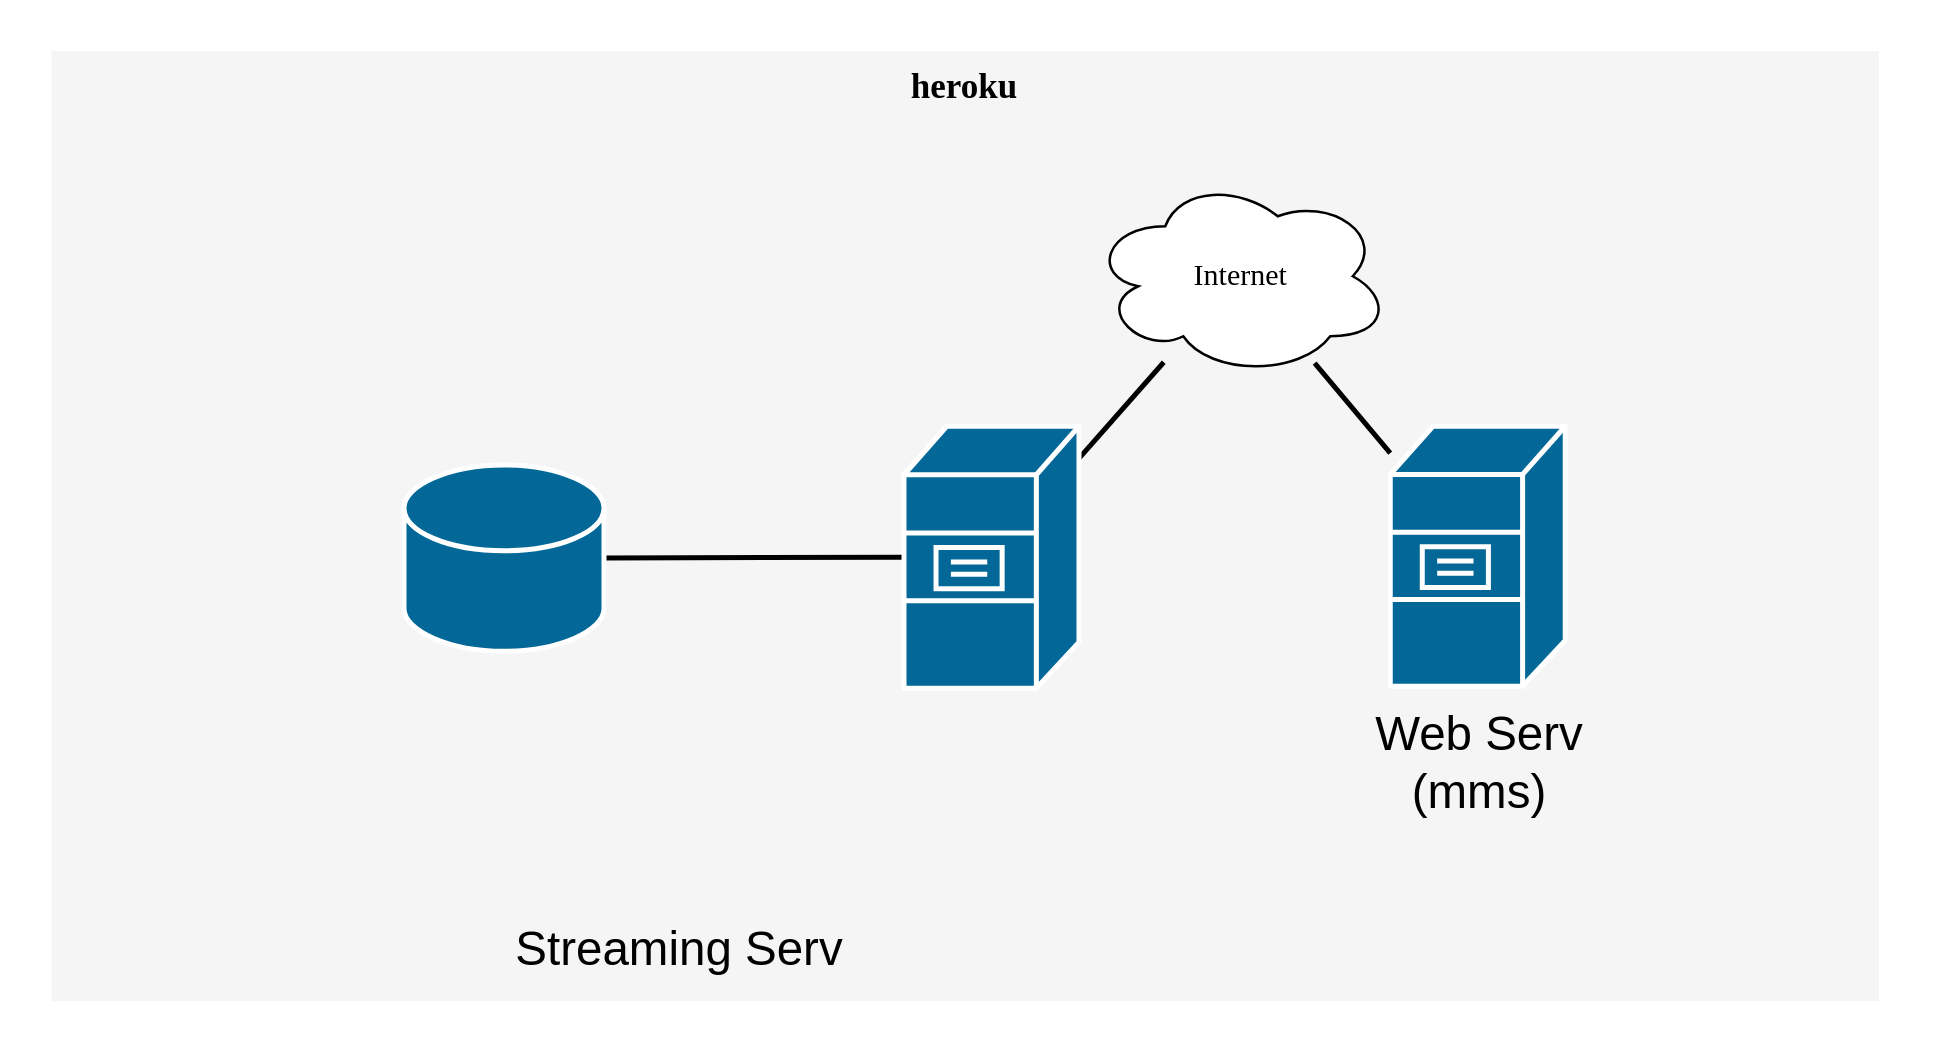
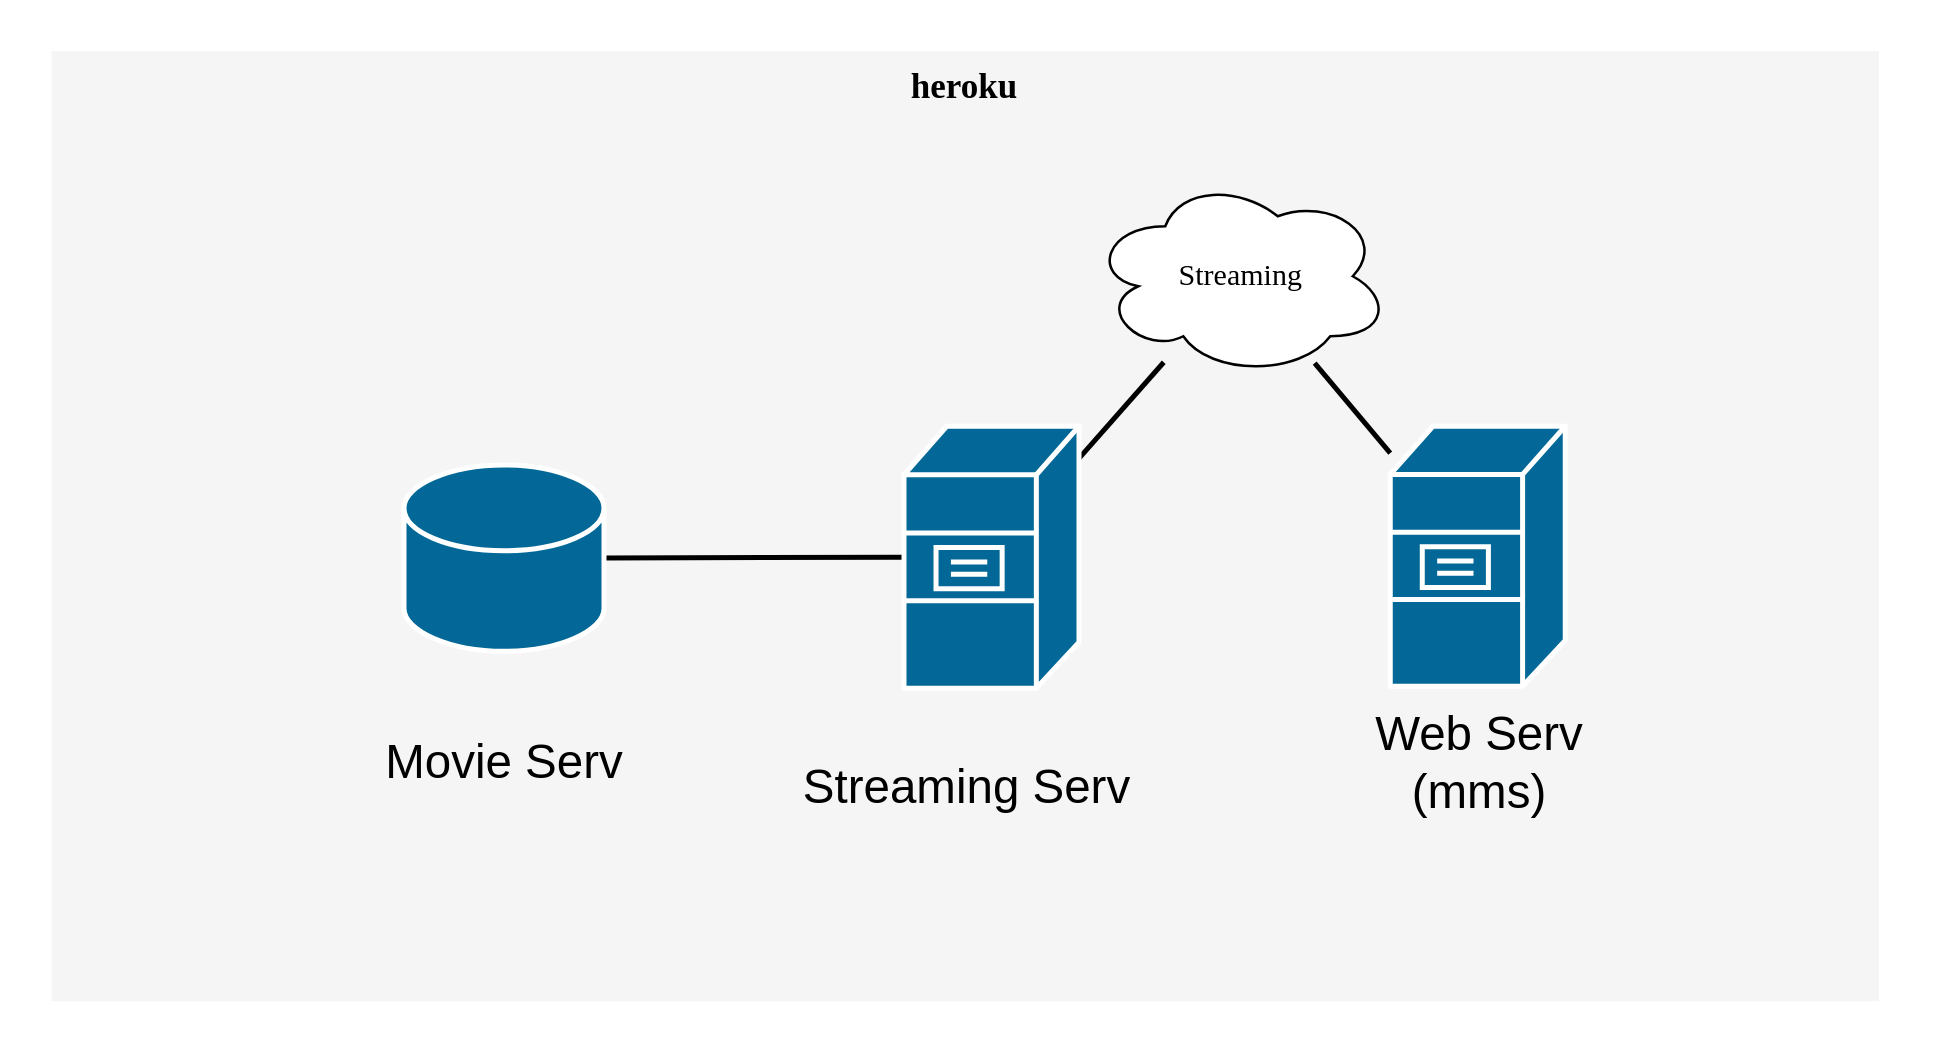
- <mxCell id="5" value="Internet" style="ellipse;shape=cloud;whiteSpace=wrap;html=1;rounded=0;shadow=0;comic=0;strokeWidth=1;fontFamily=Verdana;fontSize=12;" parent="1" vertex="1"><mxGeometry x="435.5" y="70" width="120" height="80" as="geometry" /></mxCell>
+ <mxCell id="5" value="Streaming" style="ellipse;shape=cloud;whiteSpace=wrap;html=1;rounded=0;shadow=0;comic=0;strokeWidth=1;fontFamily=Verdana;fontSize=12;" parent="1" vertex="1"><mxGeometry x="435.5" y="70" width="120" height="80" as="geometry" /></mxCell>
+ <mxCell id="9" value="Movie Serv" style="text;html=1;resizable=0;autosize=1;align=center;verticalAlign=middle;points=[];fillColor=none;strokeColor=none;rounded=0;fontSize=19;" parent="1" vertex="1"><mxGeometry x="146" y="290" width="110" height="30" as="geometry" /></mxCell>
- <mxCell id="11" value="Streaming Serv" style="text;html=1;resizable=0;autosize=1;align=center;verticalAlign=middle;points=[];fillColor=none;strokeColor=none;rounded=0;fontSize=19;" parent="1" vertex="1"><mxGeometry x="196" y="365" width="150" height="30" as="geometry" /></mxCell>
+ <mxCell id="11" value="Streaming Serv" style="text;html=1;resizable=0;autosize=1;align=center;verticalAlign=middle;points=[];fillColor=none;strokeColor=none;rounded=0;fontSize=19;" parent="1" vertex="1"><mxGeometry x="311" y="300" width="150" height="30" as="geometry" /></mxCell>
